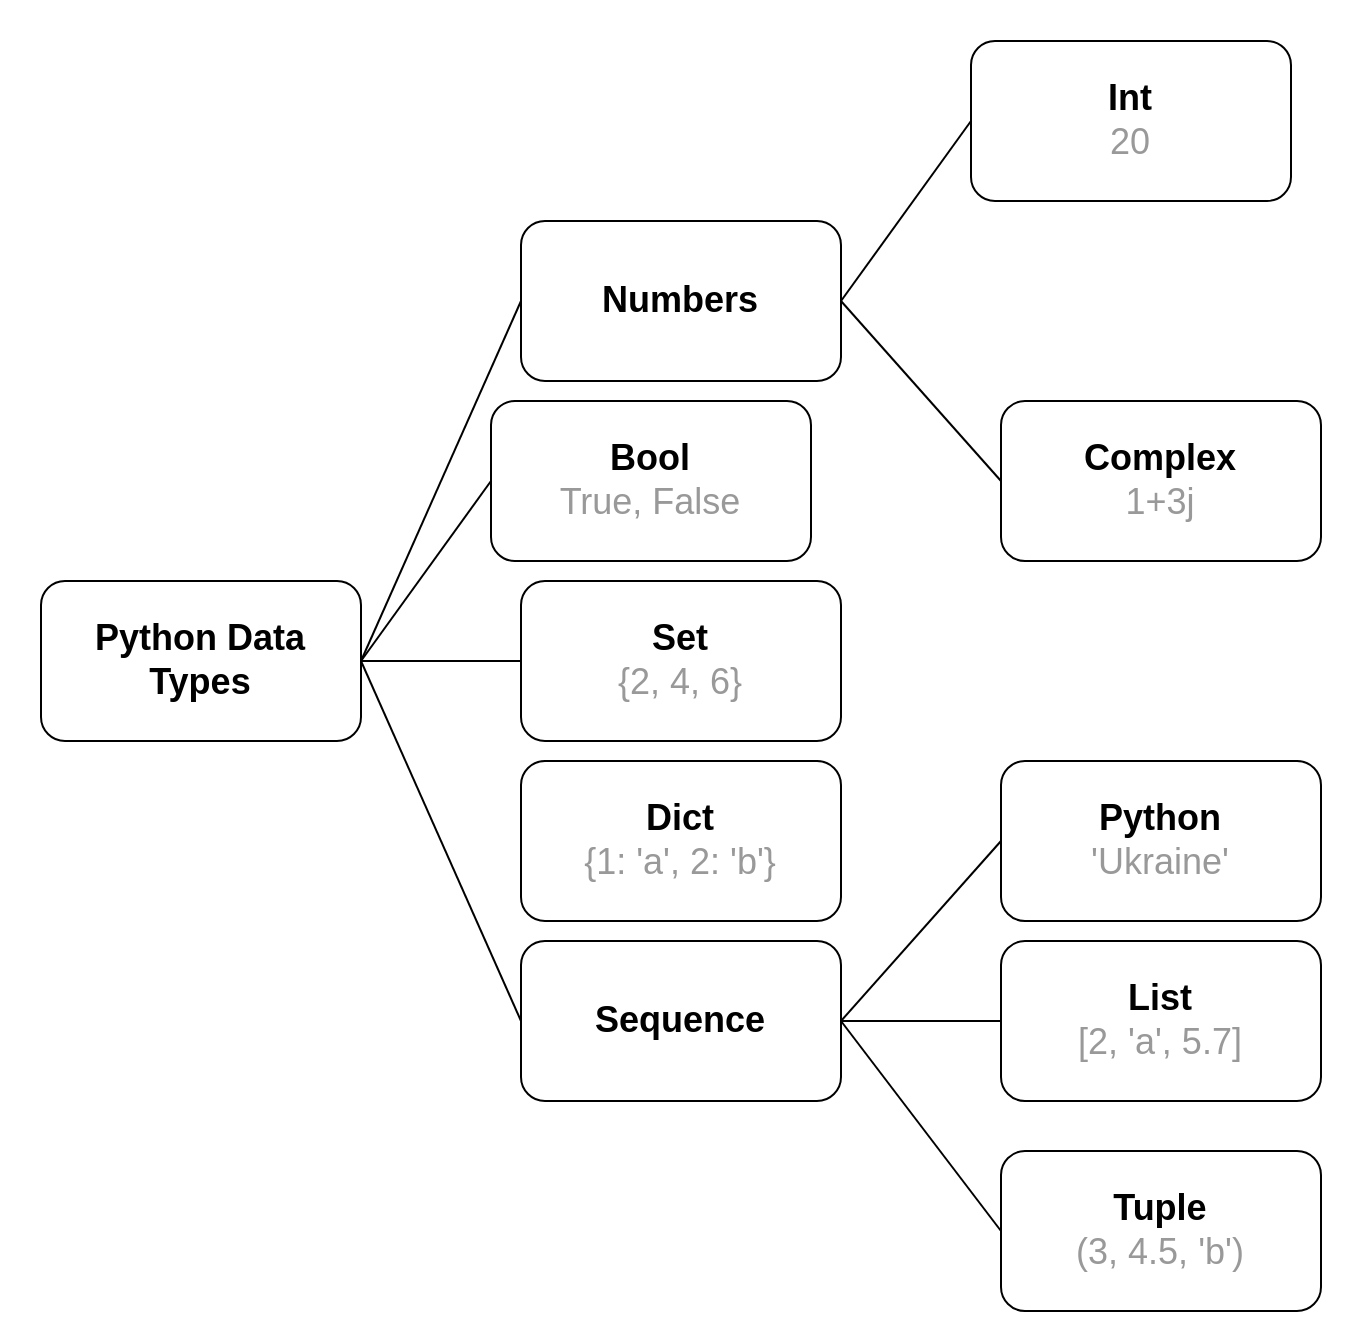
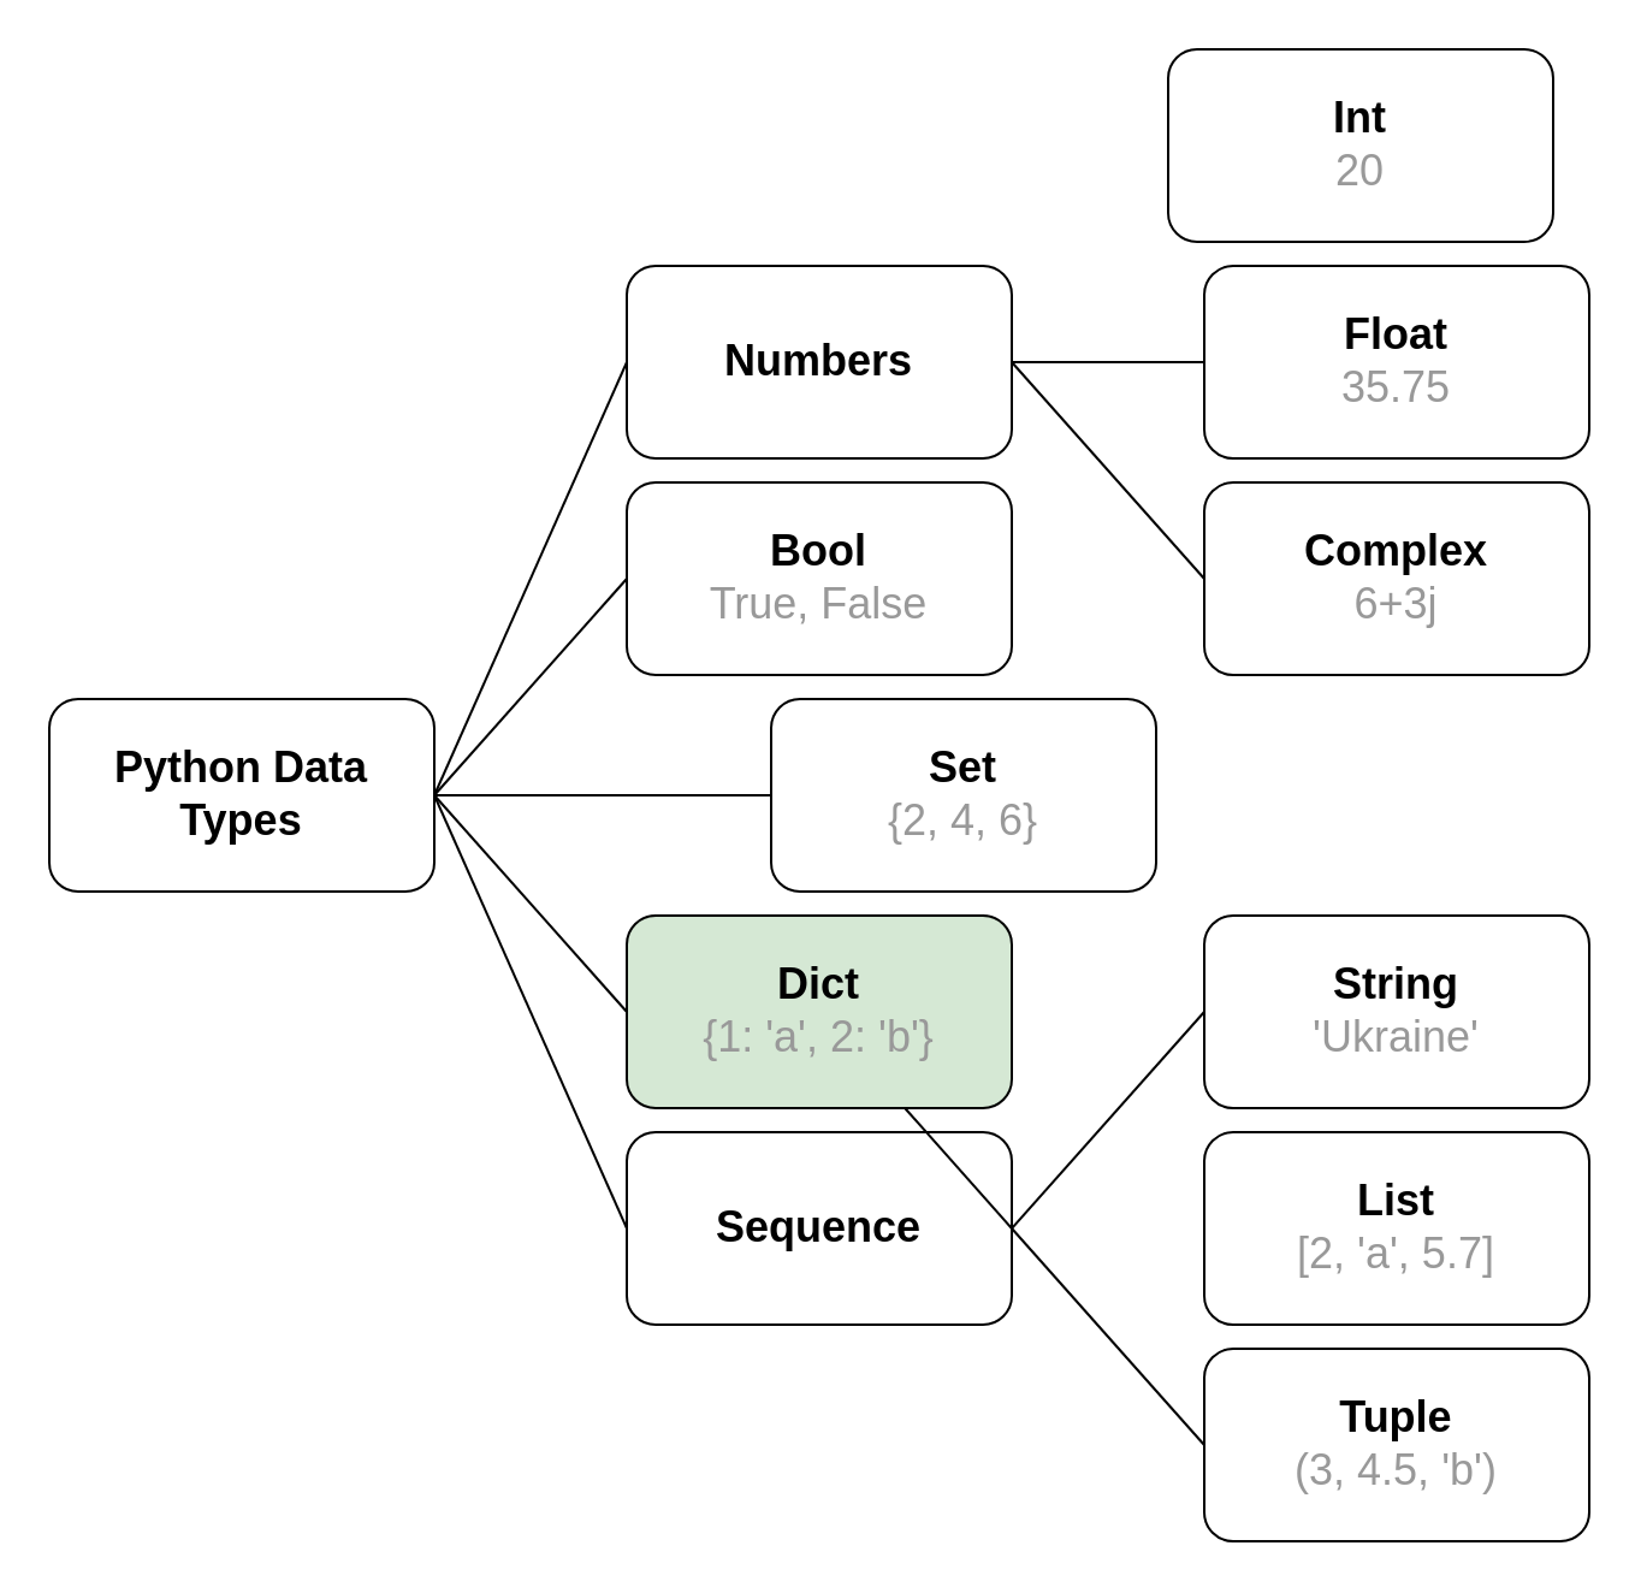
- <mxCell id="19" value="" style="endArrow=none;html=1;rounded=0;exitX=1;exitY=0.5;exitDx=0;exitDy=0;entryX=0;entryY=0.5;entryDx=0;entryDy=0;" edge="1" parent="1" source="6" target="9"><mxGeometry width="50" height="50" relative="1" as="geometry"><mxPoint x="260" y="410" as="sourcePoint" /><mxPoint x="310" y="360" as="targetPoint" /></mxGeometry></mxCell>
+ <mxCell id="20" value="" style="endArrow=none;html=1;rounded=0;entryX=1;entryY=0.5;entryDx=0;entryDy=0;exitX=0;exitY=0.5;exitDx=0;exitDy=0;" edge="1" parent="1" source="8" target="6"><mxGeometry width="50" height="50" relative="1" as="geometry"><mxPoint x="260" y="410" as="sourcePoint" /><mxPoint x="310" y="360" as="targetPoint" /></mxGeometry></mxCell>
+ <mxCell id="8" value="&lt;span style=&quot;font-size: 18px;&quot;&gt;&lt;b&gt;Float&lt;/b&gt;&lt;/span&gt;&lt;div&gt;&lt;span style=&quot;font-size: 18px;&quot;&gt;&lt;font style=&quot;color: rgb(153, 153, 153);&quot;&gt;35.75&lt;/font&gt;&lt;/span&gt;&lt;/div&gt;" style="rounded=1;whiteSpace=wrap;html=1;" vertex="1" parent="1"><mxGeometry x="500" y="110" width="160" height="80" as="geometry" /></mxCell>
- <mxCell id="5" value="&lt;span style=&quot;font-size: 18px;&quot;&gt;&lt;b&gt;Bool&lt;/b&gt;&lt;/span&gt;&lt;div&gt;&lt;span style=&quot;font-size: 18px;&quot;&gt;&lt;font style=&quot;color: rgb(153, 153, 153);&quot;&gt;True, False&lt;/font&gt;&lt;/span&gt;&lt;/div&gt;" style="rounded=1;whiteSpace=wrap;html=1;" vertex="1" parent="1"><mxGeometry x="245" y="200" width="160" height="80" as="geometry" /></mxCell>
+ <mxCell id="5" value="&lt;span style=&quot;font-size: 18px;&quot;&gt;&lt;b&gt;Bool&lt;/b&gt;&lt;/span&gt;&lt;div&gt;&lt;span style=&quot;font-size: 18px;&quot;&gt;&lt;font style=&quot;color: rgb(153, 153, 153);&quot;&gt;True, False&lt;/font&gt;&lt;/span&gt;&lt;/div&gt;" style="rounded=1;whiteSpace=wrap;html=1;" vertex="1" parent="1"><mxGeometry x="260" y="200" width="160" height="80" as="geometry" /></mxCell>
- <mxCell id="10" value="&lt;span style=&quot;font-size: 18px;&quot;&gt;&lt;b&gt;Complex&lt;/b&gt;&lt;/span&gt;&lt;div&gt;&lt;span style=&quot;font-size: 18px;&quot;&gt;&lt;font style=&quot;color: rgb(153, 153, 153);&quot;&gt;1+3j&lt;/font&gt;&lt;/span&gt;&lt;/div&gt;" style="rounded=1;whiteSpace=wrap;html=1;" vertex="1" parent="1"><mxGeometry x="500" y="200" width="160" height="80" as="geometry" /></mxCell>
+ <mxCell id="10" value="&lt;span style=&quot;font-size: 18px;&quot;&gt;&lt;b&gt;Complex&lt;/b&gt;&lt;/span&gt;&lt;div&gt;&lt;span style=&quot;font-size: 18px;&quot;&gt;&lt;font style=&quot;color: rgb(153, 153, 153);&quot;&gt;6+3j&lt;/font&gt;&lt;/span&gt;&lt;/div&gt;" style="rounded=1;whiteSpace=wrap;html=1;" vertex="1" parent="1"><mxGeometry x="500" y="200" width="160" height="80" as="geometry" /></mxCell>
- <mxCell id="3" value="&lt;span style=&quot;font-size: 18px;&quot;&gt;&lt;b&gt;Set&lt;/b&gt;&lt;/span&gt;&lt;div&gt;&lt;span style=&quot;font-size: 18px;&quot;&gt;&lt;font style=&quot;color: rgb(153, 153, 153);&quot;&gt;{2, 4, 6}&lt;/font&gt;&lt;/span&gt;&lt;/div&gt;" style="rounded=1;whiteSpace=wrap;html=1;" vertex="1" parent="1"><mxGeometry x="260" y="290" width="160" height="80" as="geometry" /></mxCell>
+ <mxCell id="3" value="&lt;span style=&quot;font-size: 18px;&quot;&gt;&lt;b&gt;Set&lt;/b&gt;&lt;/span&gt;&lt;div&gt;&lt;span style=&quot;font-size: 18px;&quot;&gt;&lt;font style=&quot;color: rgb(153, 153, 153);&quot;&gt;{2, 4, 6}&lt;/font&gt;&lt;/span&gt;&lt;/div&gt;" style="rounded=1;whiteSpace=wrap;html=1;" vertex="1" parent="1"><mxGeometry x="320" y="290" width="160" height="80" as="geometry" /></mxCell>
+ <mxCell id="15" value="" style="endArrow=none;html=1;rounded=0;exitX=1;exitY=0.5;exitDx=0;exitDy=0;entryX=0;entryY=0.5;entryDx=0;entryDy=0;" edge="1" parent="1" source="2" target="4"><mxGeometry width="50" height="50" relative="1" as="geometry"><mxPoint x="260" y="410" as="sourcePoint" /><mxPoint x="310" y="360" as="targetPoint" /></mxGeometry></mxCell>
- <mxCell id="4" value="&lt;span style=&quot;font-size: 18px;&quot;&gt;&lt;b&gt;Dict&lt;/b&gt;&lt;/span&gt;&lt;div&gt;&lt;span style=&quot;font-size: 18px;&quot;&gt;&lt;font style=&quot;color: rgb(153, 153, 153);&quot;&gt;{1: 'a', 2: 'b'}&lt;/font&gt;&lt;/span&gt;&lt;/div&gt;" style="rounded=1;whiteSpace=wrap;html=1;" vertex="1" parent="1"><mxGeometry x="260" y="380" width="160" height="80" as="geometry" /></mxCell>
+ <mxCell id="4" value="&lt;span style=&quot;font-size: 18px;&quot;&gt;&lt;b&gt;Dict&lt;/b&gt;&lt;/span&gt;&lt;div&gt;&lt;span style=&quot;font-size: 18px;&quot;&gt;&lt;font style=&quot;color: rgb(153, 153, 153);&quot;&gt;{1: 'a', 2: 'b'}&lt;/font&gt;&lt;/span&gt;&lt;/div&gt;" style="rounded=1;whiteSpace=wrap;html=1;fillColor=#d5e8d4;" vertex="1" parent="1"><mxGeometry x="260" y="380" width="160" height="80" as="geometry" /></mxCell>
- <mxCell id="12" value="&lt;span style=&quot;font-size: 18px;&quot;&gt;&lt;b&gt;Python&lt;/b&gt;&lt;/span&gt;&lt;div&gt;&lt;span style=&quot;font-size: 18px;&quot;&gt;&lt;font style=&quot;color: rgb(153, 153, 153);&quot;&gt;'Ukraine'&lt;/font&gt;&lt;/span&gt;&lt;/div&gt;" style="rounded=1;whiteSpace=wrap;html=1;" vertex="1" parent="1"><mxGeometry x="500" y="380" width="160" height="80" as="geometry" /></mxCell>
+ <mxCell id="12" value="&lt;span style=&quot;font-size: 18px;&quot;&gt;&lt;b&gt;String&lt;/b&gt;&lt;/span&gt;&lt;div&gt;&lt;span style=&quot;font-size: 18px;&quot;&gt;&lt;font style=&quot;color: rgb(153, 153, 153);&quot;&gt;'Ukraine'&lt;/font&gt;&lt;/span&gt;&lt;/div&gt;" style="rounded=1;whiteSpace=wrap;html=1;" vertex="1" parent="1"><mxGeometry x="500" y="380" width="160" height="80" as="geometry" /></mxCell>
- <mxCell id="23" value="" style="endArrow=none;html=1;rounded=0;exitX=1;exitY=0.5;exitDx=0;exitDy=0;entryX=0;entryY=0.5;entryDx=0;entryDy=0;" edge="1" parent="1" source="7" target="11"><mxGeometry width="50" height="50" relative="1" as="geometry"><mxPoint x="260" y="410" as="sourcePoint" /><mxPoint x="310" y="360" as="targetPoint" /></mxGeometry></mxCell>
+ <mxCell id="23" value="" style="endArrow=none;html=1;rounded=0;exitX=1;exitY=0.5;exitDx=0;exitDy=0;" edge="1" parent="1" source="7" target="4"><mxGeometry width="50" height="50" relative="1" as="geometry"><mxPoint x="260" y="410" as="sourcePoint" /><mxPoint x="310" y="360" as="targetPoint" /></mxGeometry></mxCell>
- <mxCell id="13" value="&lt;span style=&quot;font-size: 18px;&quot;&gt;&lt;b&gt;Tuple&lt;/b&gt;&lt;/span&gt;&lt;div&gt;&lt;span style=&quot;font-size: 18px;&quot;&gt;&lt;font style=&quot;color: rgb(153, 153, 153);&quot;&gt;(3, 4.5, 'b')&lt;/font&gt;&lt;/span&gt;&lt;/div&gt;" style="rounded=1;whiteSpace=wrap;html=1;" vertex="1" parent="1"><mxGeometry x="500" y="575" width="160" height="80" as="geometry" /></mxCell>
+ <mxCell id="13" value="&lt;span style=&quot;font-size: 18px;&quot;&gt;&lt;b&gt;Tuple&lt;/b&gt;&lt;/span&gt;&lt;div&gt;&lt;span style=&quot;font-size: 18px;&quot;&gt;&lt;font style=&quot;color: rgb(153, 153, 153);&quot;&gt;(3, 4.5, 'b')&lt;/font&gt;&lt;/span&gt;&lt;/div&gt;" style="rounded=1;whiteSpace=wrap;html=1;" vertex="1" parent="1"><mxGeometry x="500" y="560" width="160" height="80" as="geometry" /></mxCell>
